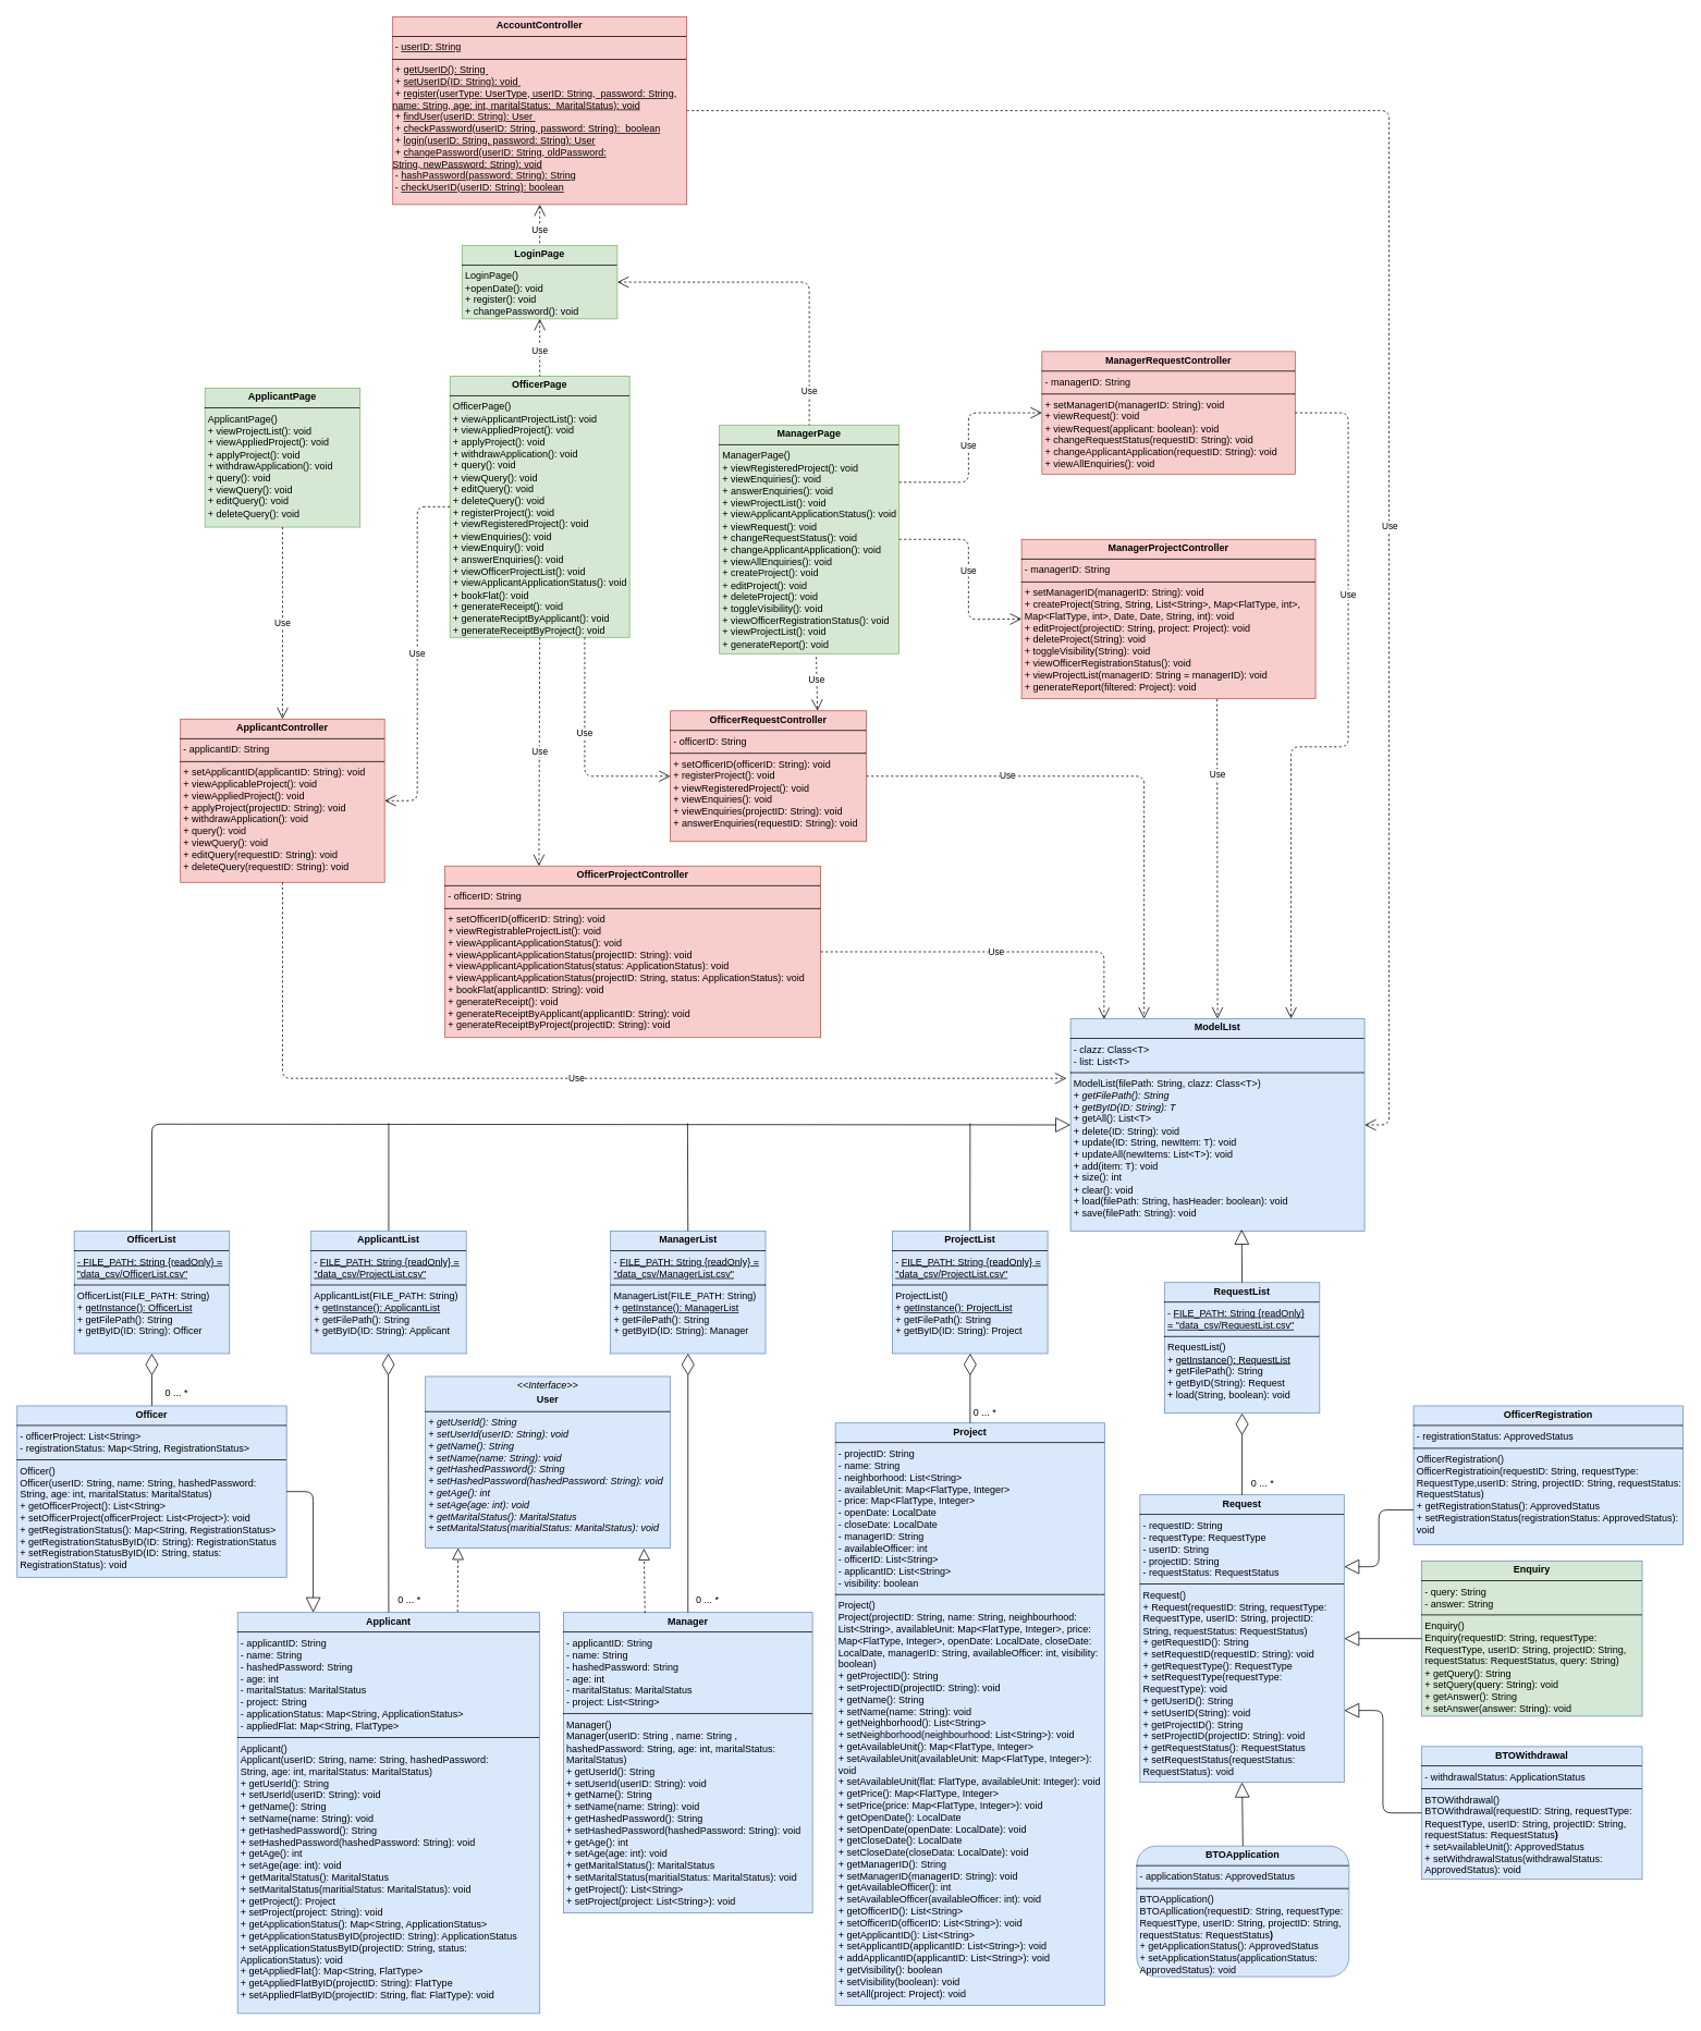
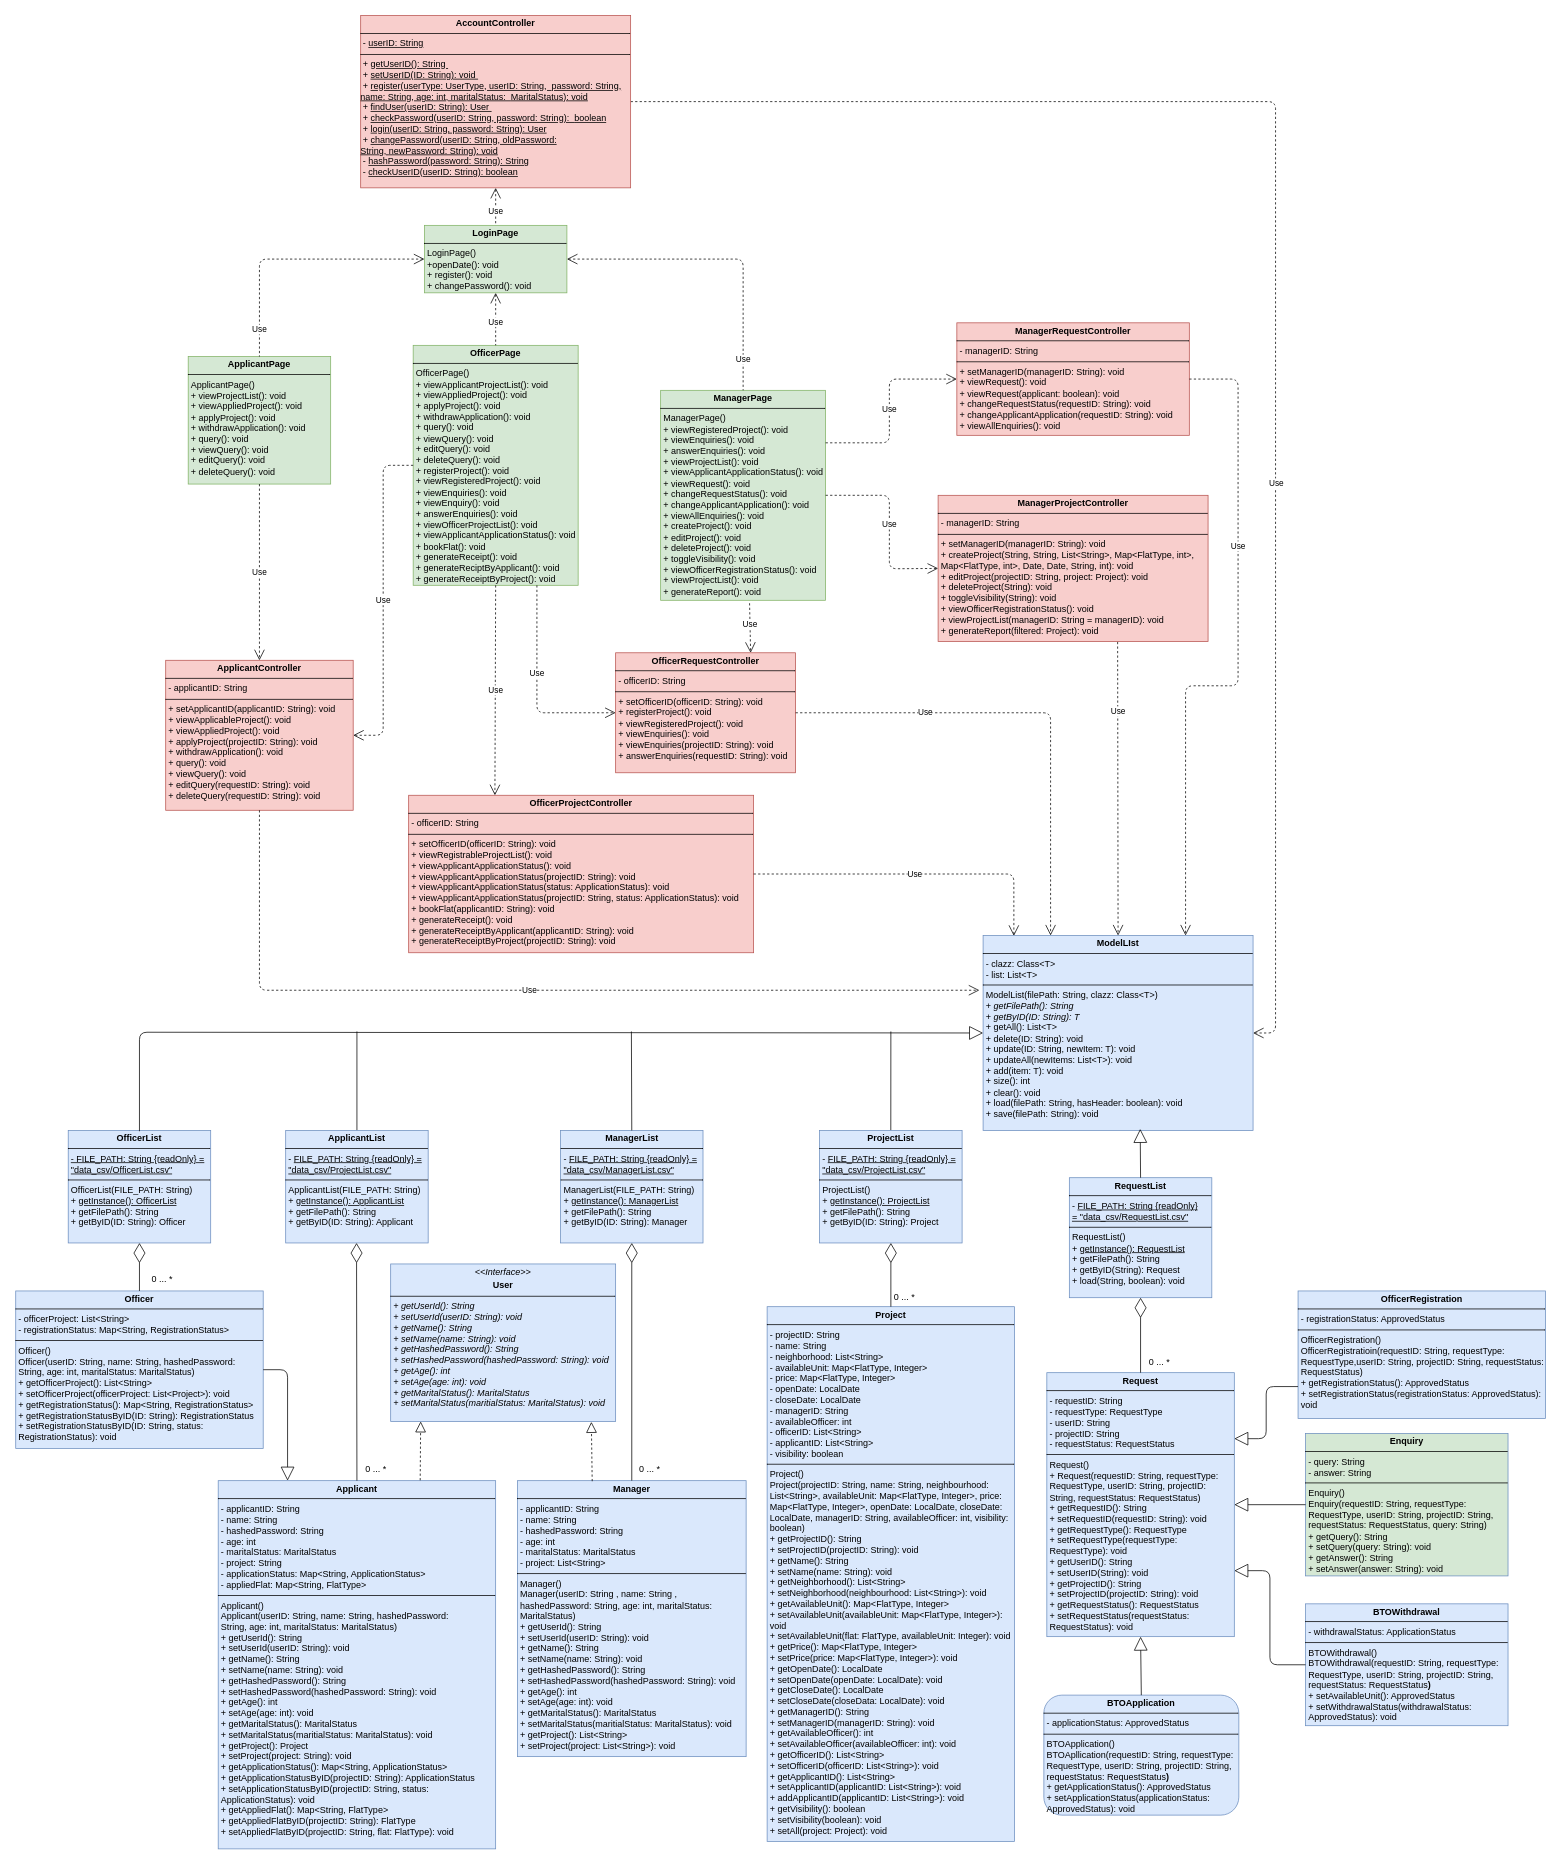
+ <mxCell id="11" value="Use" style="endArrow=none;endSize=12;dashed=1;html=1;rounded=1;entryX=0.5;entryY=0;entryDx=0;entryDy=0;startArrow=open;startFill=0;startSize=12;curved=0;exitX=0;exitY=0.5;exitDx=0;exitDy=0;" edge="1" parent="1" source="27" target="4"><mxGeometry x="0.792" width="160" relative="1" as="geometry"><mxPoint x="475" y="340" as="sourcePoint" /><mxPoint x="825" y="765" as="targetPoint" /><mxPoint as="offset" /><Array as="points"><mxPoint x="345" y="345" /></Array></mxGeometry></mxCell>
